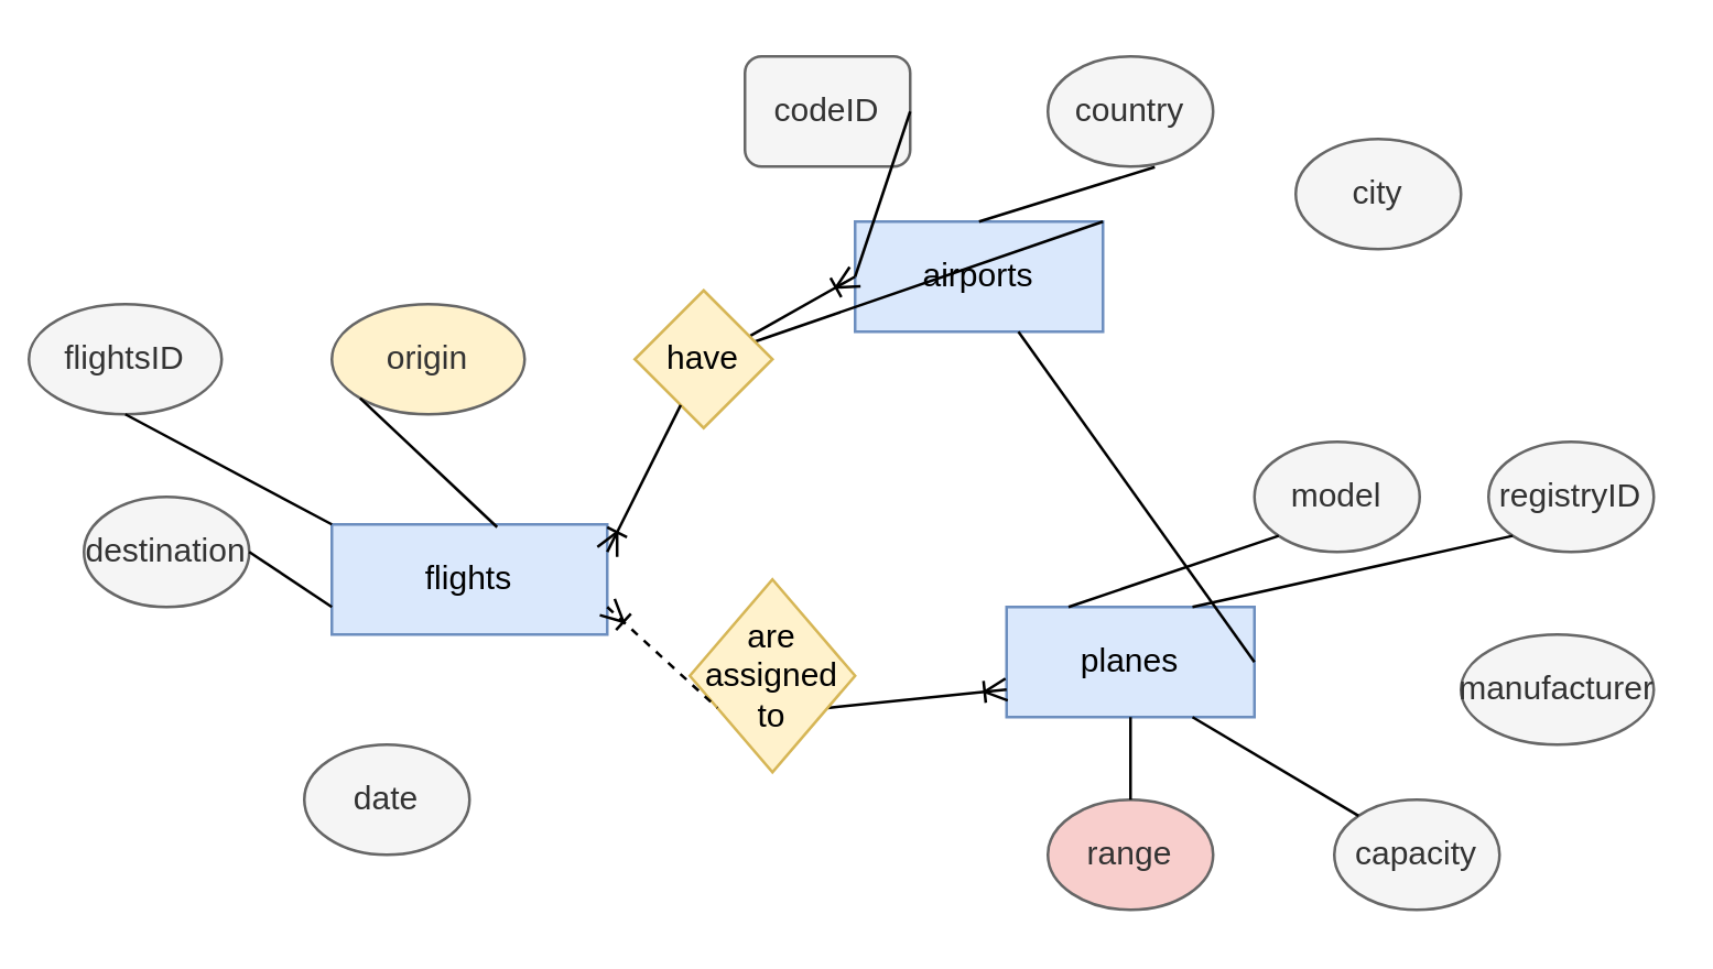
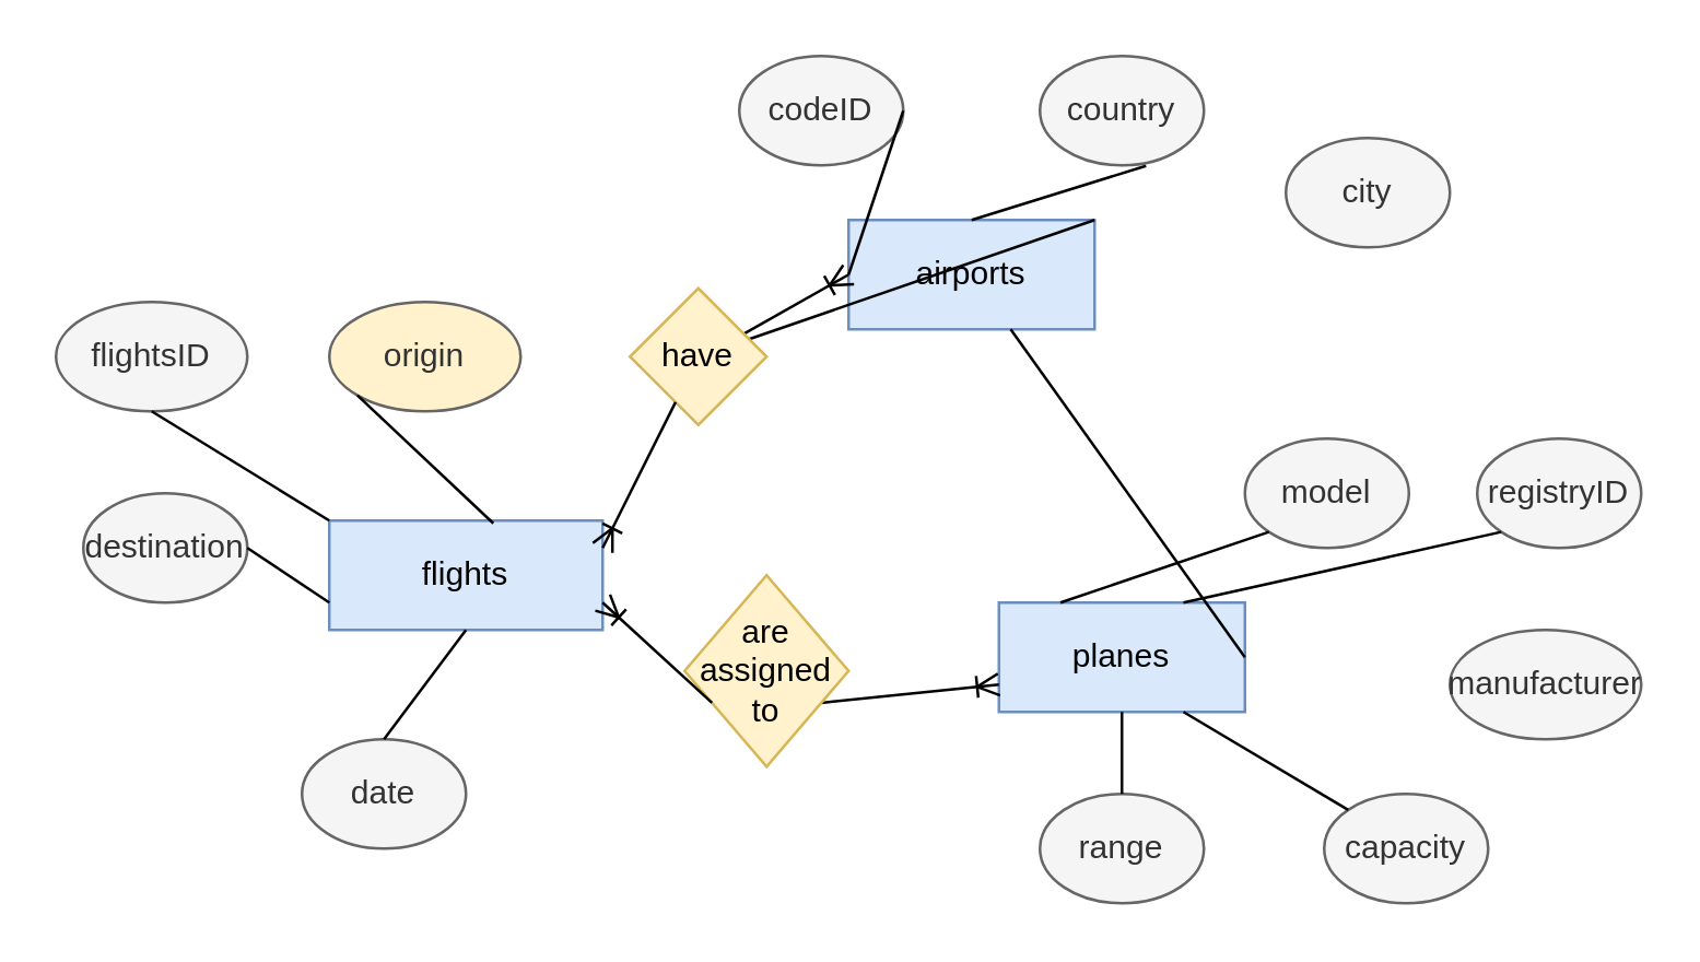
- <mxCell id="8" value="codeID" style="whiteSpace=wrap;html=1;fontColor=#333333;strokeColor=#666666;fillColor=#f5f5f5;rounded=1;" vertex="1" parent="1"><mxGeometry x="270" y="20" width="60" height="40" as="geometry" /></mxCell>
+ <mxCell id="8" value="codeID" style="ellipse;whiteSpace=wrap;html=1;fontColor=#333333;strokeColor=#666666;fillColor=#f5f5f5;" vertex="1" parent="1"><mxGeometry x="270" y="20" width="60" height="40" as="geometry" /></mxCell>
- <mxCell id="5" value="flightsID" style="ellipse;whiteSpace=wrap;html=1;strokeColor=#666666;fillColor=#f5f5f5;fontColor=#333333;" vertex="1" parent="1"><mxGeometry x="10" y="110" width="70" height="40" as="geometry" /></mxCell>
+ <mxCell id="5" value="flightsID" style="ellipse;whiteSpace=wrap;html=1;strokeColor=#666666;fillColor=#f5f5f5;fontColor=#333333;" vertex="1" parent="1"><mxGeometry x="20" y="110" width="70" height="40" as="geometry" /></mxCell>
- <mxCell id="31" value="" style="fontSize=12;html=1;endArrow=none;startArrow=ERoneToMany;rounded=0;labelBackgroundColor=default;fontColor=default;strokeColor=default;entryX=0;entryY=0.75;entryDx=0;entryDy=0;exitX=1;exitY=0.75;exitDx=0;exitDy=0;dashed=1;" edge="1" parent="1" source="2" target="30"><mxGeometry width="100" height="100" relative="1" as="geometry"><mxPoint x="220" y="220" as="sourcePoint" /><mxPoint x="365" y="250" as="targetPoint" /></mxGeometry></mxCell>
+ <mxCell id="31" value="" style="fontSize=12;html=1;endArrow=none;startArrow=ERoneToMany;rounded=0;labelBackgroundColor=default;fontColor=default;strokeColor=default;entryX=0;entryY=0.75;entryDx=0;entryDy=0;exitX=1;exitY=0.75;exitDx=0;exitDy=0;" edge="1" parent="1" source="2" target="30"><mxGeometry width="100" height="100" relative="1" as="geometry"><mxPoint x="220" y="220" as="sourcePoint" /><mxPoint x="365" y="250" as="targetPoint" /></mxGeometry></mxCell>
+ <mxCell id="28" value="" style="endArrow=none;html=1;rounded=0;labelBackgroundColor=default;fontColor=default;strokeColor=default;exitX=0.5;exitY=0;exitDx=0;exitDy=0;entryX=0.5;entryY=1;entryDx=0;entryDy=0;" edge="1" parent="1" source="16" target="2"><mxGeometry width="50" height="50" relative="1" as="geometry"><mxPoint x="210" y="300" as="sourcePoint" /><mxPoint x="260" y="250" as="targetPoint" /></mxGeometry></mxCell>
- <mxCell id="14" value="range" style="ellipse;whiteSpace=wrap;html=1;fontColor=#333333;strokeColor=#666666;fillColor=#f8cecc;" vertex="1" parent="1"><mxGeometry x="380" y="290" width="60" height="40" as="geometry" /></mxCell>
+ <mxCell id="14" value="range" style="ellipse;whiteSpace=wrap;html=1;fontColor=#333333;strokeColor=#666666;fillColor=#f5f5f5;" vertex="1" parent="1"><mxGeometry x="380" y="290" width="60" height="40" as="geometry" /></mxCell>
